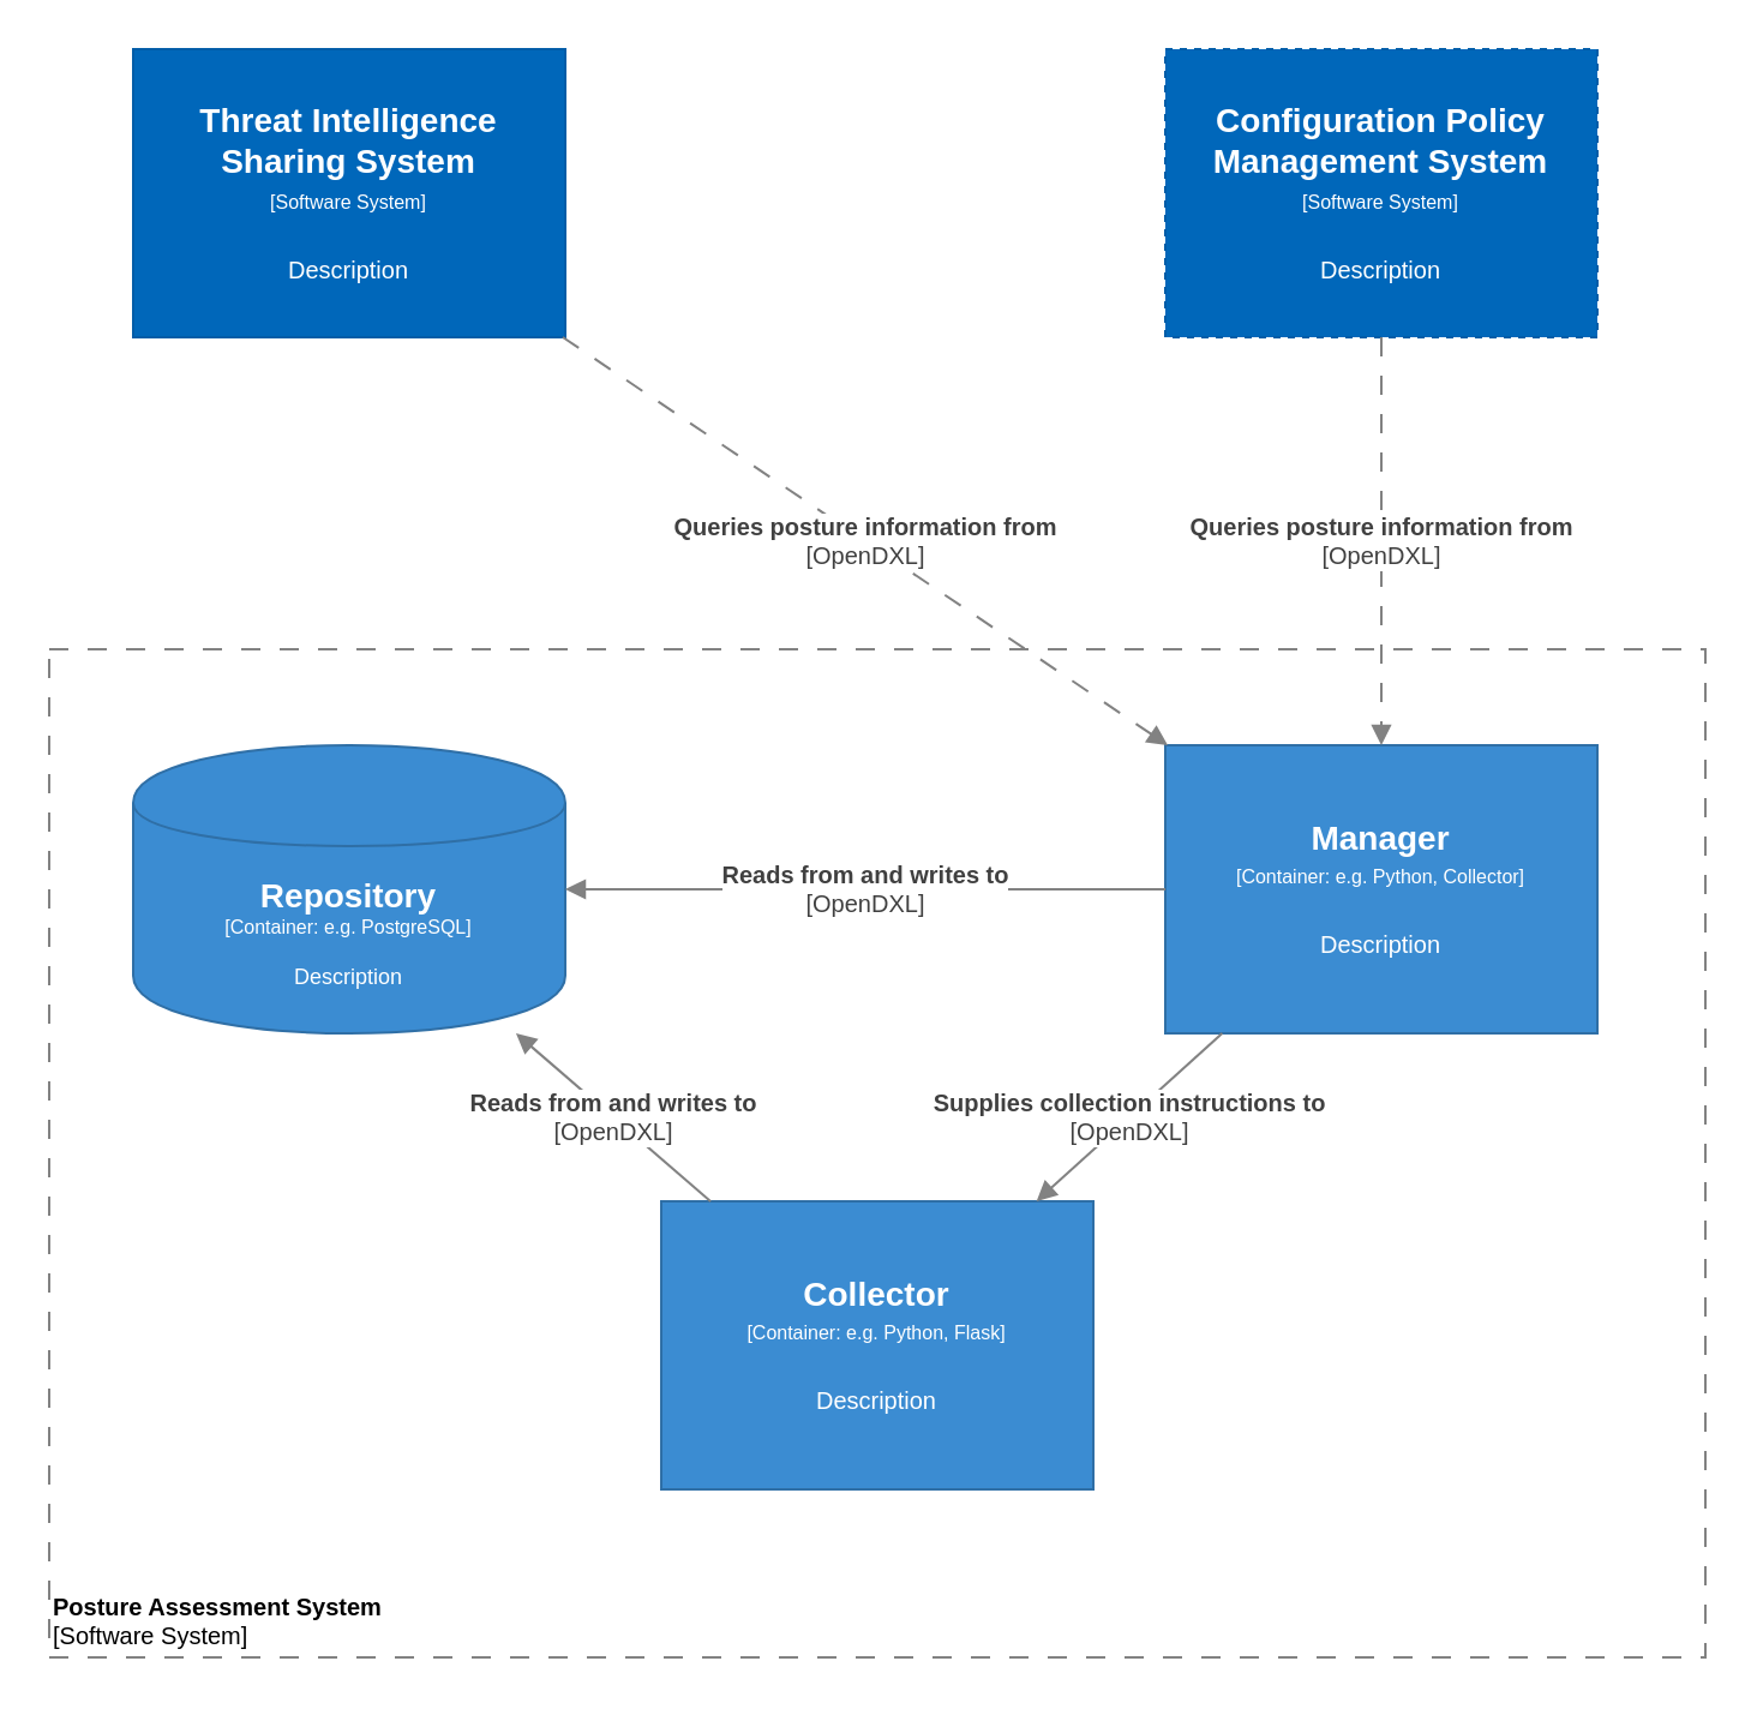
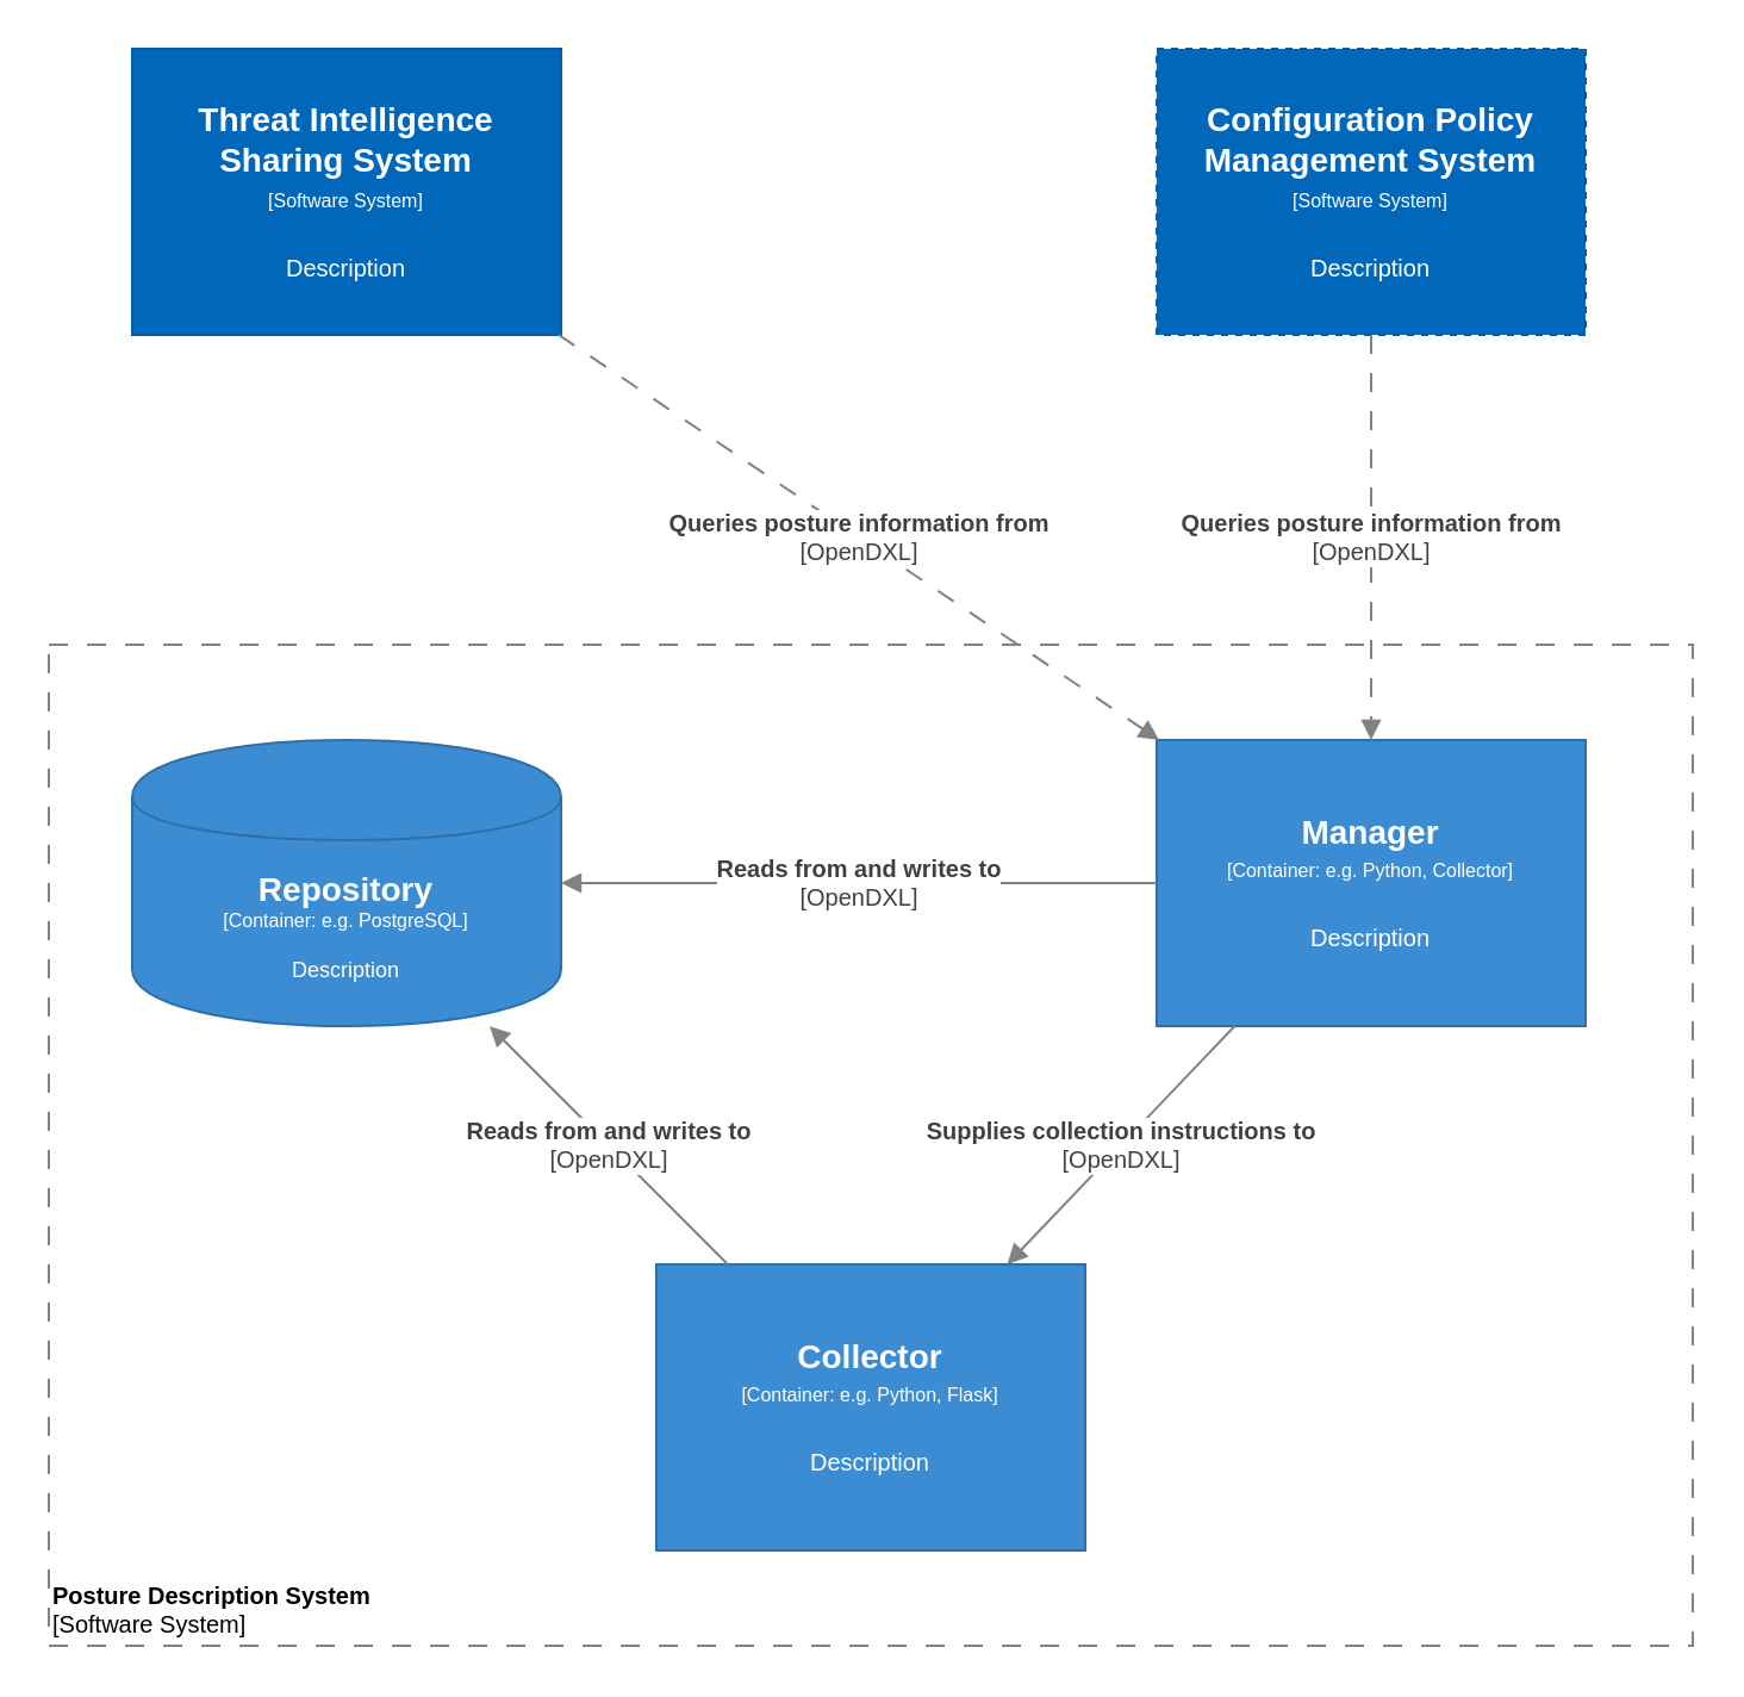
- <mxCell id="4" value="&lt;div&gt;&lt;span style=&quot;font-size: 14px&quot;&gt;&lt;b&gt;Collector&lt;/b&gt;&lt;/span&gt;&lt;/div&gt;&lt;div&gt;&lt;span style=&quot;font-size: 8px&quot;&gt;[Container: e.g. Python, Flask]&lt;/span&gt;&lt;br&gt;&lt;/div&gt;&lt;div&gt;&lt;span style=&quot;font-size: 8px&quot;&gt;&lt;br&gt;&lt;/span&gt;&lt;/div&gt;&lt;div&gt;&lt;font size=&quot;1&quot;&gt;Description&lt;/font&gt;&lt;/div&gt;" style="rounded=0;whiteSpace=wrap;html=1;fillColor=#3B8CD2;fontColor=#FFFFFF;strokeColor=#2F6FA6;resizable=0;" vertex="1" parent="1"><mxGeometry x="275" y="500" width="180" height="120" as="geometry" /></mxCell>
+ <mxCell id="4" value="&lt;div&gt;&lt;span style=&quot;font-size: 14px&quot;&gt;&lt;b&gt;Collector&lt;/b&gt;&lt;/span&gt;&lt;/div&gt;&lt;div&gt;&lt;span style=&quot;font-size: 8px&quot;&gt;[Container: e.g. Python, Flask]&lt;/span&gt;&lt;br&gt;&lt;/div&gt;&lt;div&gt;&lt;span style=&quot;font-size: 8px&quot;&gt;&lt;br&gt;&lt;/span&gt;&lt;/div&gt;&lt;div&gt;&lt;font size=&quot;1&quot;&gt;Description&lt;/font&gt;&lt;/div&gt;" style="rounded=0;whiteSpace=wrap;html=1;fillColor=#3B8CD2;fontColor=#FFFFFF;strokeColor=#2F6FA6;resizable=0;" vertex="1" parent="1"><mxGeometry x="275" y="530" width="180" height="120" as="geometry" /></mxCell>
- <mxCell id="2" value="&lt;font style=&quot;font-size: 10px&quot;&gt;&lt;b&gt;Posture Assessment System&lt;/b&gt;&lt;br style=&quot;font-size: 10px&quot;&gt;[Software System]&lt;/font&gt;" style="rounded=0;whiteSpace=wrap;html=1;strokeColor=#828282;fillColor=none;fontColor=#000000;align=left;labelPosition=center;verticalLabelPosition=middle;verticalAlign=bottom;dashed=1;strokeWidth=1;perimeterSpacing=0;spacing=2;spacingTop=0;fontSize=10;dashPattern=8 8;" vertex="1" parent="1"><mxGeometry x="20" y="270" width="690" height="420" as="geometry" /></mxCell>
+ <mxCell id="2" value="&lt;font style=&quot;font-size: 10px&quot;&gt;&lt;b&gt;Posture Description System&lt;/b&gt;&lt;br style=&quot;font-size: 10px&quot;&gt;[Software System]&lt;/font&gt;" style="rounded=0;whiteSpace=wrap;html=1;strokeColor=#828282;fillColor=none;fontColor=#000000;align=left;labelPosition=center;verticalLabelPosition=middle;verticalAlign=bottom;dashed=1;strokeWidth=1;perimeterSpacing=0;spacing=2;spacingTop=0;fontSize=10;dashPattern=8 8;" vertex="1" parent="1"><mxGeometry x="20" y="270" width="690" height="420" as="geometry" /></mxCell>
